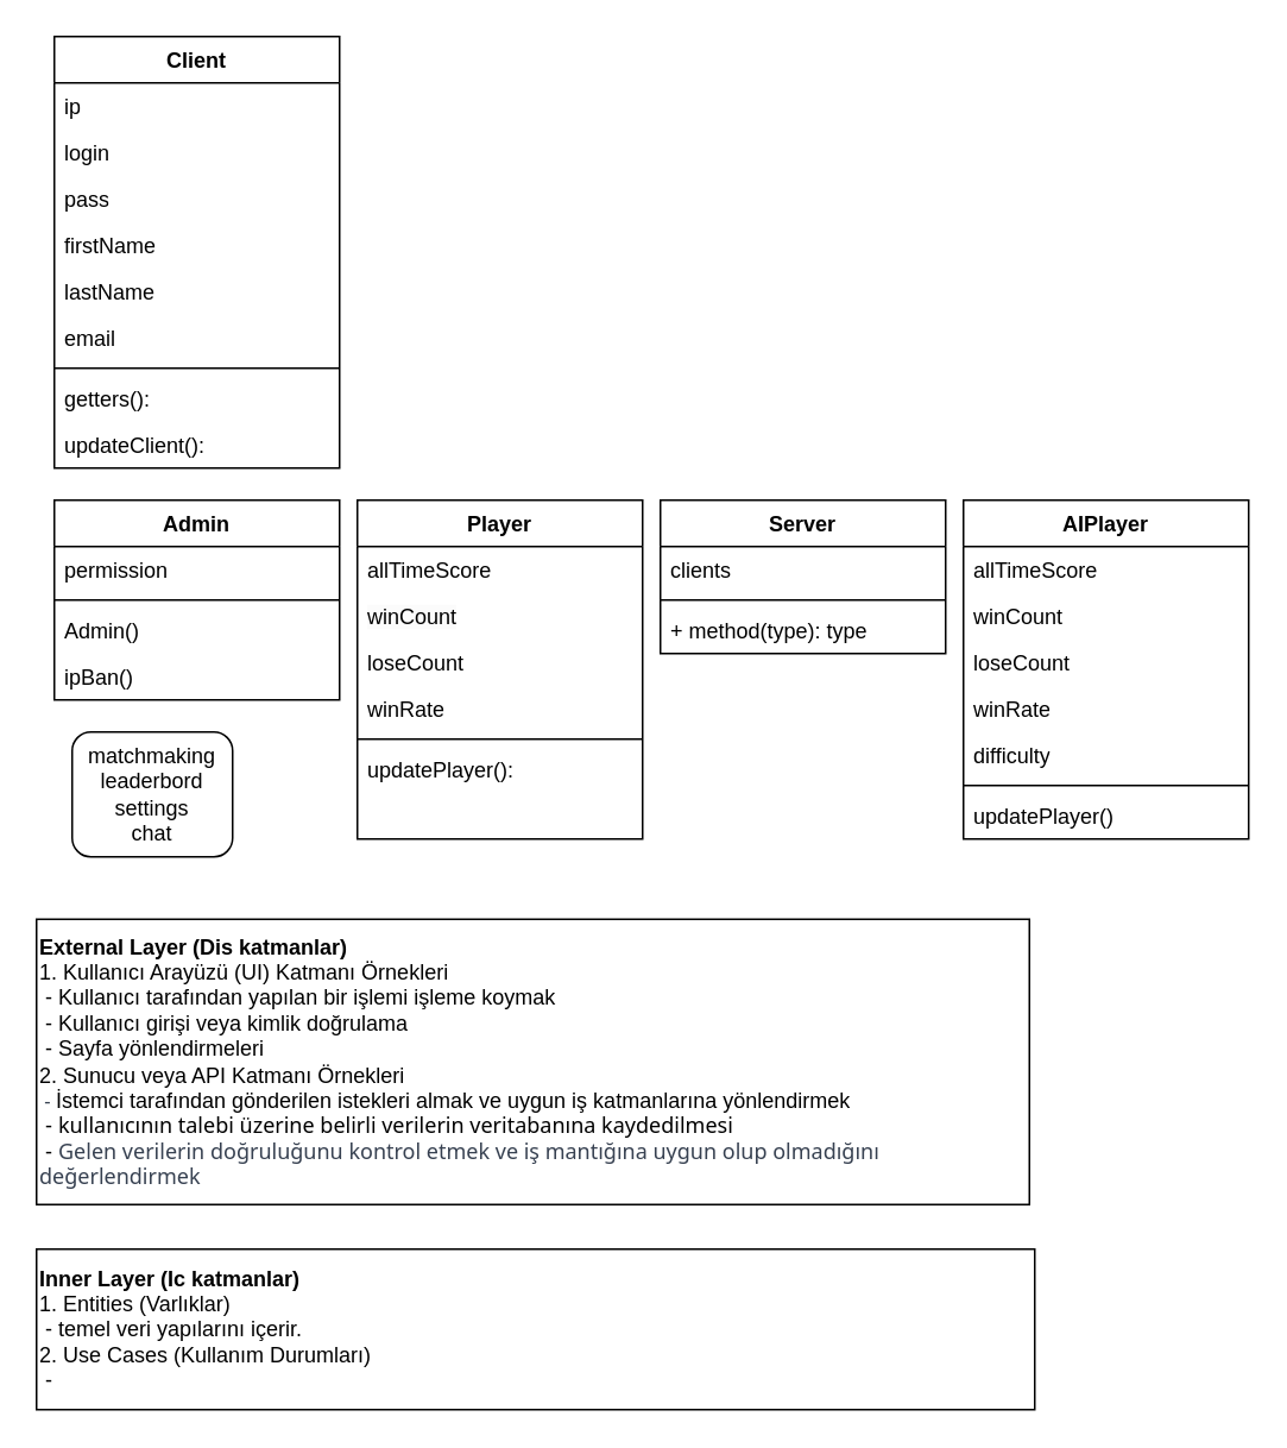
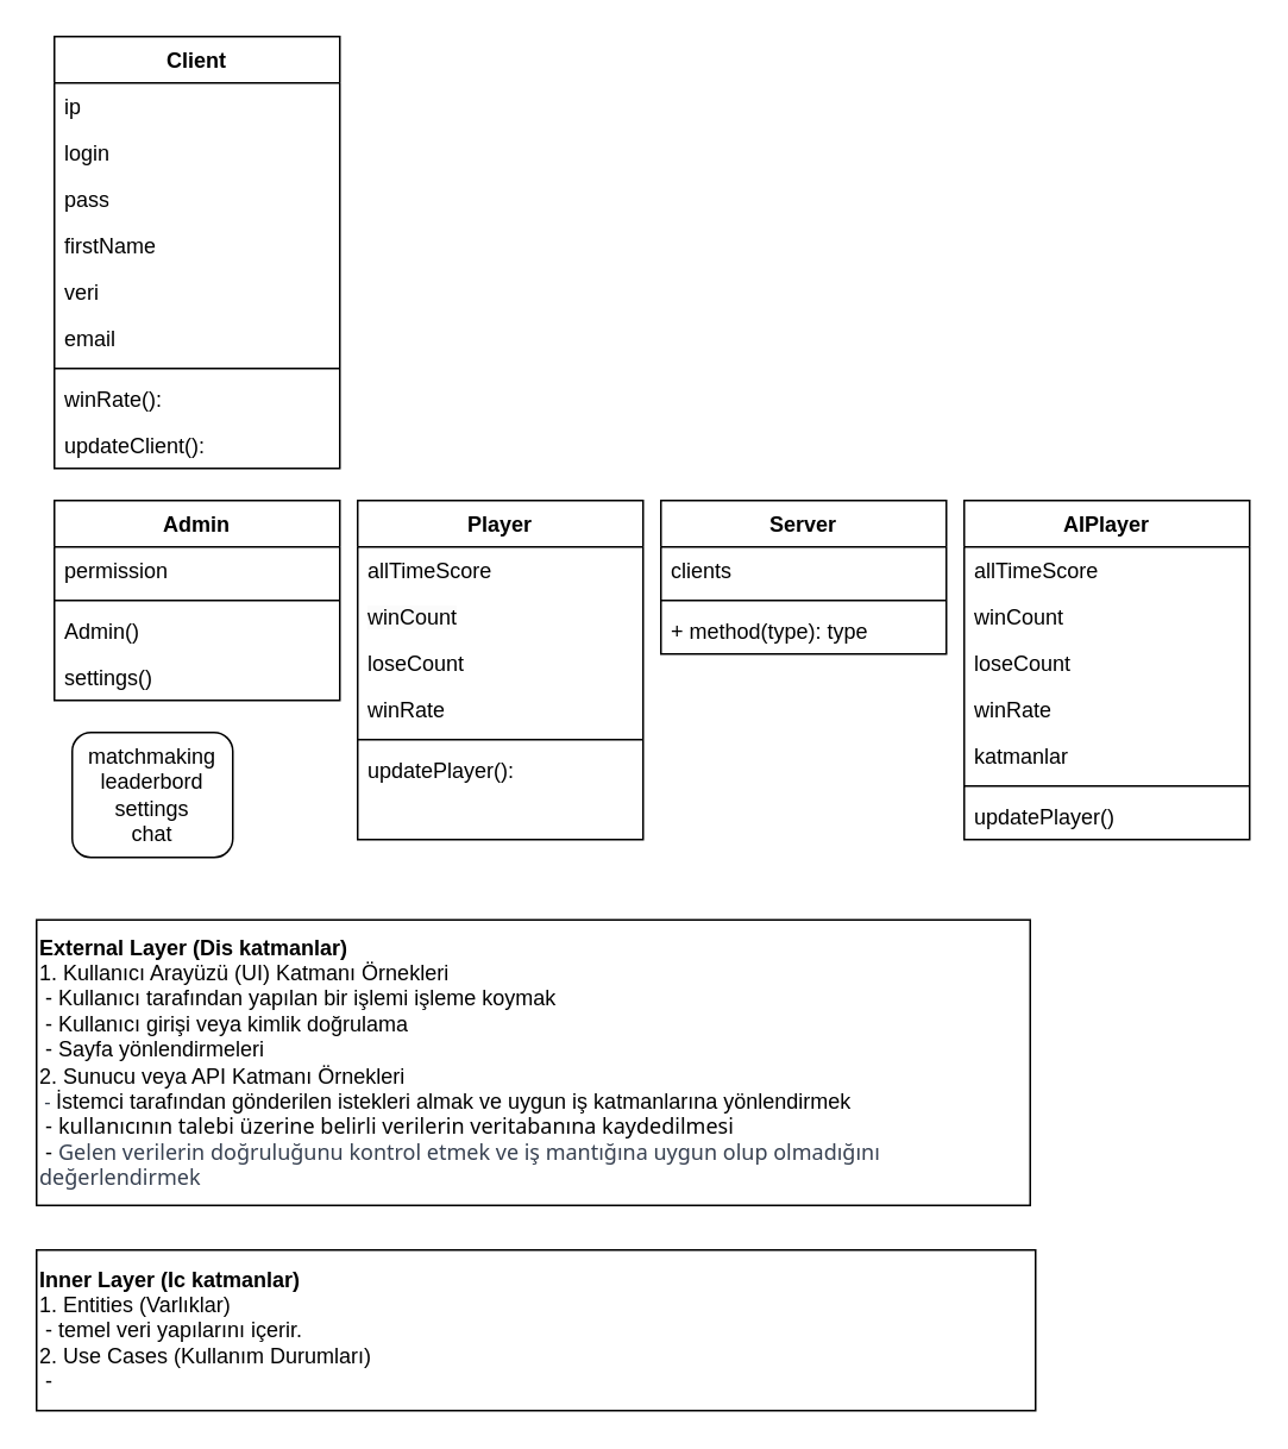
- <mxCell id="7" value="lastName" style="text;strokeColor=none;fillColor=none;align=left;verticalAlign=top;spacingLeft=4;spacingRight=4;overflow=hidden;rotatable=0;points=[[0,0.5],[1,0.5]];portConstraint=eastwest;whiteSpace=wrap;html=1;" parent="2" vertex="1"><mxGeometry y="130" width="160" height="26" as="geometry" /></mxCell>
+ <mxCell id="7" value="veri" style="text;strokeColor=none;fillColor=none;align=left;verticalAlign=top;spacingLeft=4;spacingRight=4;overflow=hidden;rotatable=0;points=[[0,0.5],[1,0.5]];portConstraint=eastwest;whiteSpace=wrap;html=1;" parent="2" vertex="1"><mxGeometry y="130" width="160" height="26" as="geometry" /></mxCell>
- <mxCell id="10" value="getters():&lt;br&gt;" style="text;strokeColor=none;fillColor=none;align=left;verticalAlign=top;spacingLeft=4;spacingRight=4;overflow=hidden;rotatable=0;points=[[0,0.5],[1,0.5]];portConstraint=eastwest;whiteSpace=wrap;html=1;" parent="2" vertex="1"><mxGeometry y="190" width="160" height="26" as="geometry" /></mxCell>
+ <mxCell id="10" value="winRate():&lt;br&gt;" style="text;strokeColor=none;fillColor=none;align=left;verticalAlign=top;spacingLeft=4;spacingRight=4;overflow=hidden;rotatable=0;points=[[0,0.5],[1,0.5]];portConstraint=eastwest;whiteSpace=wrap;html=1;" parent="2" vertex="1"><mxGeometry y="190" width="160" height="26" as="geometry" /></mxCell>
- <mxCell id="24" value="ipBan()" style="text;strokeColor=none;fillColor=none;align=left;verticalAlign=top;spacingLeft=4;spacingRight=4;overflow=hidden;rotatable=0;points=[[0,0.5],[1,0.5]];portConstraint=eastwest;whiteSpace=wrap;html=1;" parent="20" vertex="1"><mxGeometry y="86" width="160" height="26" as="geometry" /></mxCell>
+ <mxCell id="24" value="settings()" style="text;strokeColor=none;fillColor=none;align=left;verticalAlign=top;spacingLeft=4;spacingRight=4;overflow=hidden;rotatable=0;points=[[0,0.5],[1,0.5]];portConstraint=eastwest;whiteSpace=wrap;html=1;" parent="20" vertex="1"><mxGeometry y="86" width="160" height="26" as="geometry" /></mxCell>
- <mxCell id="30" value="difficulty" style="text;strokeColor=none;fillColor=none;align=left;verticalAlign=top;spacingLeft=4;spacingRight=4;overflow=hidden;rotatable=0;points=[[0,0.5],[1,0.5]];portConstraint=eastwest;whiteSpace=wrap;html=1;" parent="25" vertex="1"><mxGeometry y="130" width="160" height="26" as="geometry" /></mxCell>
+ <mxCell id="30" value="katmanlar" style="text;strokeColor=none;fillColor=none;align=left;verticalAlign=top;spacingLeft=4;spacingRight=4;overflow=hidden;rotatable=0;points=[[0,0.5],[1,0.5]];portConstraint=eastwest;whiteSpace=wrap;html=1;" parent="25" vertex="1"><mxGeometry y="130" width="160" height="26" as="geometry" /></mxCell>
